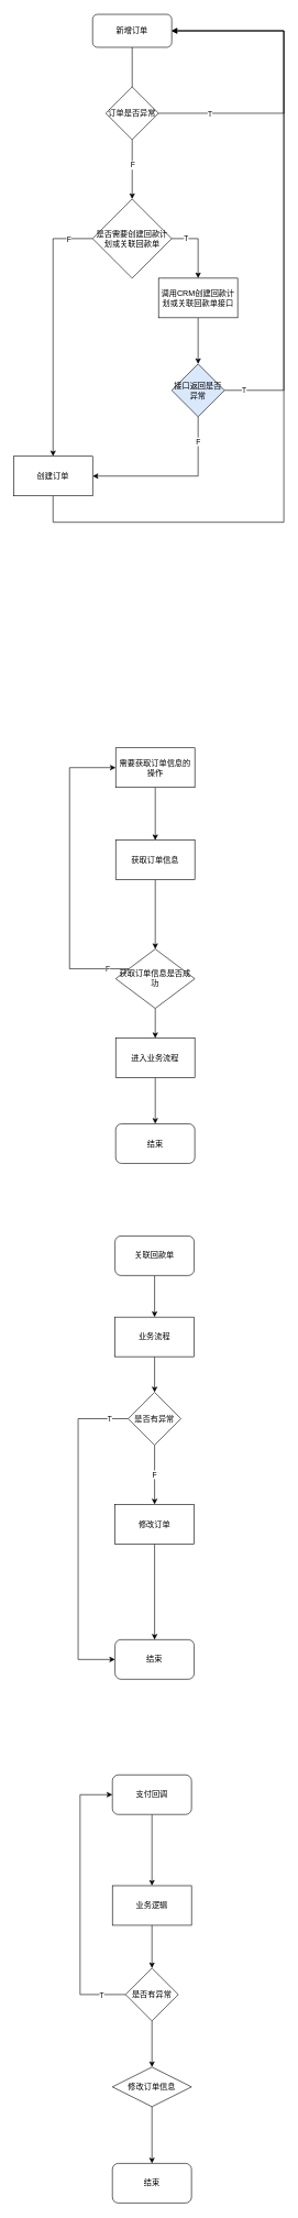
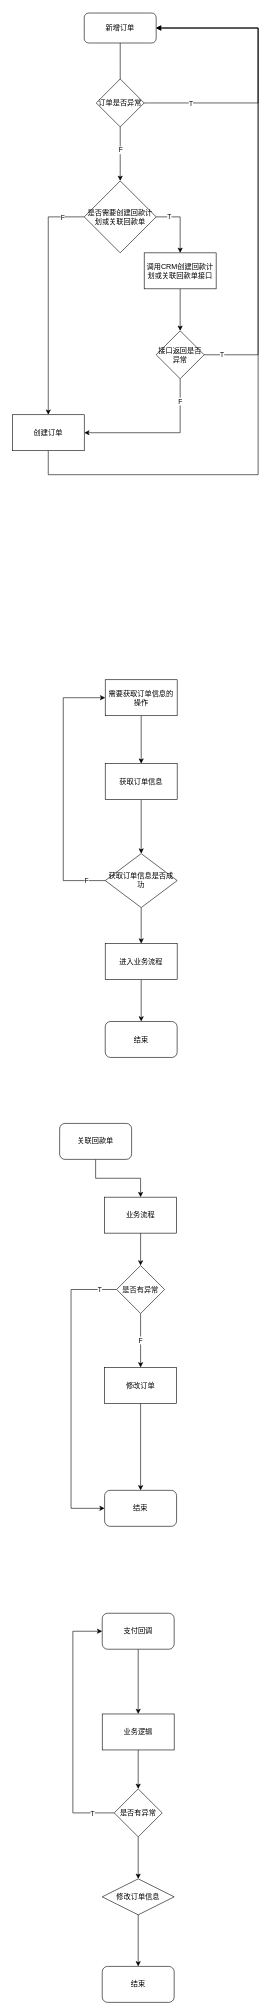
- <mxCell id="22" value="接口返回是否异常" style="rhombus;whiteSpace=wrap;html=1;fillColor=#dae8fc;" vertex="1" parent="1"><mxGeometry x="260" y="550" width="80" height="80" as="geometry" /></mxCell>
+ <mxCell id="22" value="接口返回是否异常" style="rhombus;whiteSpace=wrap;html=1;" vertex="1" parent="1"><mxGeometry x="260" y="550" width="80" height="80" as="geometry" /></mxCell>
- <mxCell id="30" value="获取订单信息是否成功" style="rhombus;whiteSpace=wrap;html=1;fontFamily=Helvetica;fontSize=12;fontColor=#000000;align=center;strokeColor=#000000;fillColor=#ffffff;" vertex="1" parent="1"><mxGeometry x="175" y="1437" width="120" height="90" as="geometry" /></mxCell>
+ <mxCell id="30" value="获取订单信息是否成功" style="rhombus;whiteSpace=wrap;html=1;fontFamily=Helvetica;fontSize=12;fontColor=#000000;align=center;strokeColor=#000000;fillColor=#ffffff;" vertex="1" parent="1"><mxGeometry x="175" y="1422" width="120" height="90" as="geometry" /></mxCell>
- <mxCell id="35" value="关联回款单" style="rounded=1;whiteSpace=wrap;html=1;" vertex="1" parent="1"><mxGeometry x="174" y="1872" width="120" height="60" as="geometry" /></mxCell>
+ <mxCell id="35" value="关联回款单" style="rounded=1;whiteSpace=wrap;html=1;" vertex="1" parent="1"><mxGeometry x="99" y="1872" width="120" height="60" as="geometry" /></mxCell>
